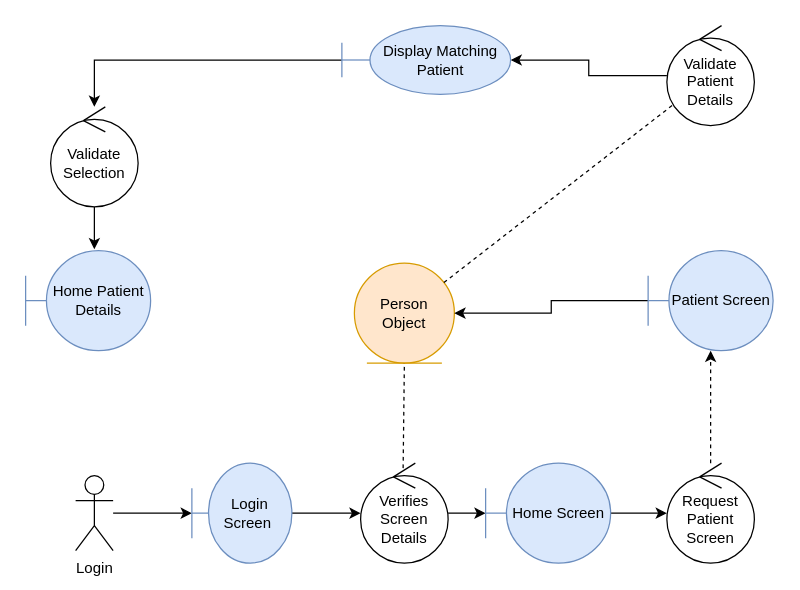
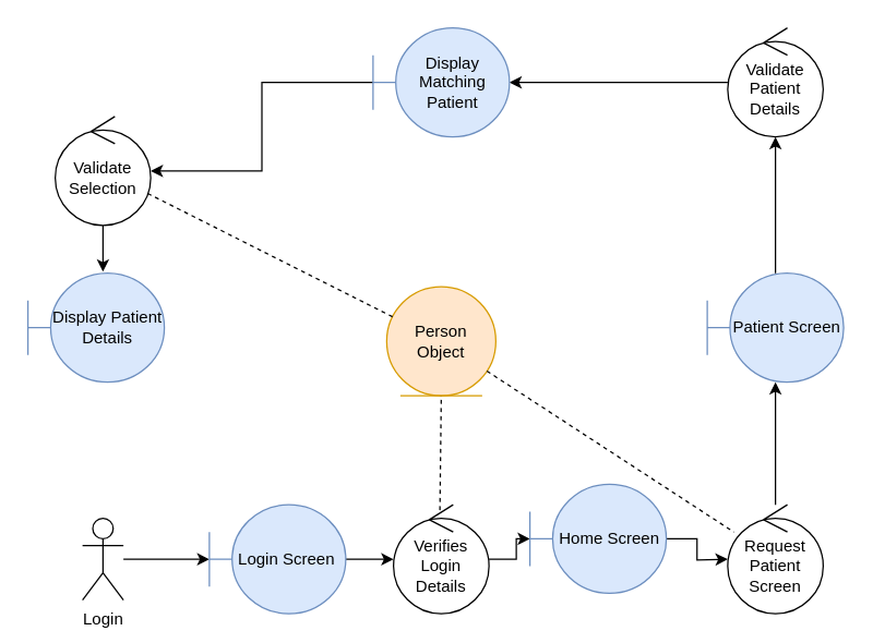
- <mxCell id="19" value="Display Matching Patient" style="shape=umlBoundary;whiteSpace=wrap;html=1;fillColor=#dae8fc;strokeColor=#6c8ebf;" vertex="1" parent="1"><mxGeometry x="273" y="20" width="135" height="55" as="geometry" /></mxCell>
+ <mxCell id="19" value="Display Matching Patient" style="shape=umlBoundary;whiteSpace=wrap;html=1;fillColor=#dae8fc;strokeColor=#6c8ebf;" vertex="1" parent="1"><mxGeometry x="273" y="20" width="100" height="80" as="geometry" /></mxCell>
- <mxCell id="23" value="" style="endArrow=none;dashed=1;html=1;" edge="1" parent="1" source="4" target="17"><mxGeometry width="50" height="50" relative="1" as="geometry"><mxPoint x="340" y="200" as="sourcePoint" /><mxPoint x="390" y="150" as="targetPoint" /></mxGeometry></mxCell>
+ <mxCell id="23" value="" style="endArrow=none;dashed=1;html=1;" edge="1" parent="1" source="4" target="12"><mxGeometry width="50" height="50" relative="1" as="geometry"><mxPoint x="340" y="200" as="sourcePoint" /><mxPoint x="390" y="150" as="targetPoint" /></mxGeometry></mxCell>
+ <mxCell id="24" value="" style="endArrow=none;dashed=1;html=1;" edge="1" parent="1" source="4" target="21"><mxGeometry width="50" height="50" relative="1" as="geometry"><mxPoint x="200" y="220" as="sourcePoint" /><mxPoint x="250" y="170" as="targetPoint" /></mxGeometry></mxCell>
- <mxCell id="22" value="Home Patient Details" style="shape=umlBoundary;whiteSpace=wrap;html=1;fillColor=#dae8fc;strokeColor=#6c8ebf;" vertex="1" parent="1"><mxGeometry x="20" y="200" width="100" height="80" as="geometry" /></mxCell>
+ <mxCell id="22" value="Display Patient Details" style="shape=umlBoundary;whiteSpace=wrap;html=1;fillColor=#dae8fc;strokeColor=#6c8ebf;" vertex="1" parent="1"><mxGeometry x="20" y="200" width="100" height="80" as="geometry" /></mxCell>
- <mxCell id="13" style="edgeStyle=orthogonalEdgeStyle;rounded=0;orthogonalLoop=1;jettySize=auto;html=1;" edge="1" parent="1" source="14" target="4"><mxGeometry relative="1" as="geometry" /></mxCell>
+ <mxCell id="13" style="edgeStyle=orthogonalEdgeStyle;rounded=0;orthogonalLoop=1;jettySize=auto;html=1;" edge="1" parent="1" source="14" target="17"><mxGeometry relative="1" as="geometry" /></mxCell>
- <mxCell id="11" style="edgeStyle=orthogonalEdgeStyle;rounded=0;orthogonalLoop=1;jettySize=auto;html=1;dashed=1;" edge="1" parent="1" source="12" target="14"><mxGeometry relative="1" as="geometry" /></mxCell>
+ <mxCell id="11" style="edgeStyle=orthogonalEdgeStyle;rounded=0;orthogonalLoop=1;jettySize=auto;html=1;" edge="1" parent="1" source="12" target="14"><mxGeometry relative="1" as="geometry" /></mxCell>
- <mxCell id="10" value="Login Screen&amp;nbsp;" style="shape=umlBoundary;whiteSpace=wrap;html=1;fillColor=#dae8fc;strokeColor=#6c8ebf;" vertex="1" parent="1"><mxGeometry x="153" y="370" width="80" height="80" as="geometry" /></mxCell>
+ <mxCell id="10" value="Login Screen&amp;nbsp;" style="shape=umlBoundary;whiteSpace=wrap;html=1;fillColor=#dae8fc;strokeColor=#6c8ebf;" vertex="1" parent="1"><mxGeometry x="153" y="370" width="100" height="80" as="geometry" /></mxCell>
- <mxCell id="8" value="Home Screen" style="shape=umlBoundary;whiteSpace=wrap;html=1;fillColor=#dae8fc;strokeColor=#6c8ebf;" vertex="1" parent="1"><mxGeometry x="388" y="370" width="100" height="80" as="geometry" /></mxCell>
+ <mxCell id="8" value="Home Screen" style="shape=umlBoundary;whiteSpace=wrap;html=1;fillColor=#dae8fc;strokeColor=#6c8ebf;" vertex="1" parent="1"><mxGeometry x="388" y="355" width="100" height="80" as="geometry" /></mxCell>
- <mxCell id="6" value="Verifies Screen Details" style="ellipse;shape=umlControl;whiteSpace=wrap;html=1;" vertex="1" parent="1"><mxGeometry x="288" y="370" width="70" height="80" as="geometry" /></mxCell>
+ <mxCell id="6" value="Verifies Login Details" style="ellipse;shape=umlControl;whiteSpace=wrap;html=1;" vertex="1" parent="1"><mxGeometry x="288" y="370" width="70" height="80" as="geometry" /></mxCell>
